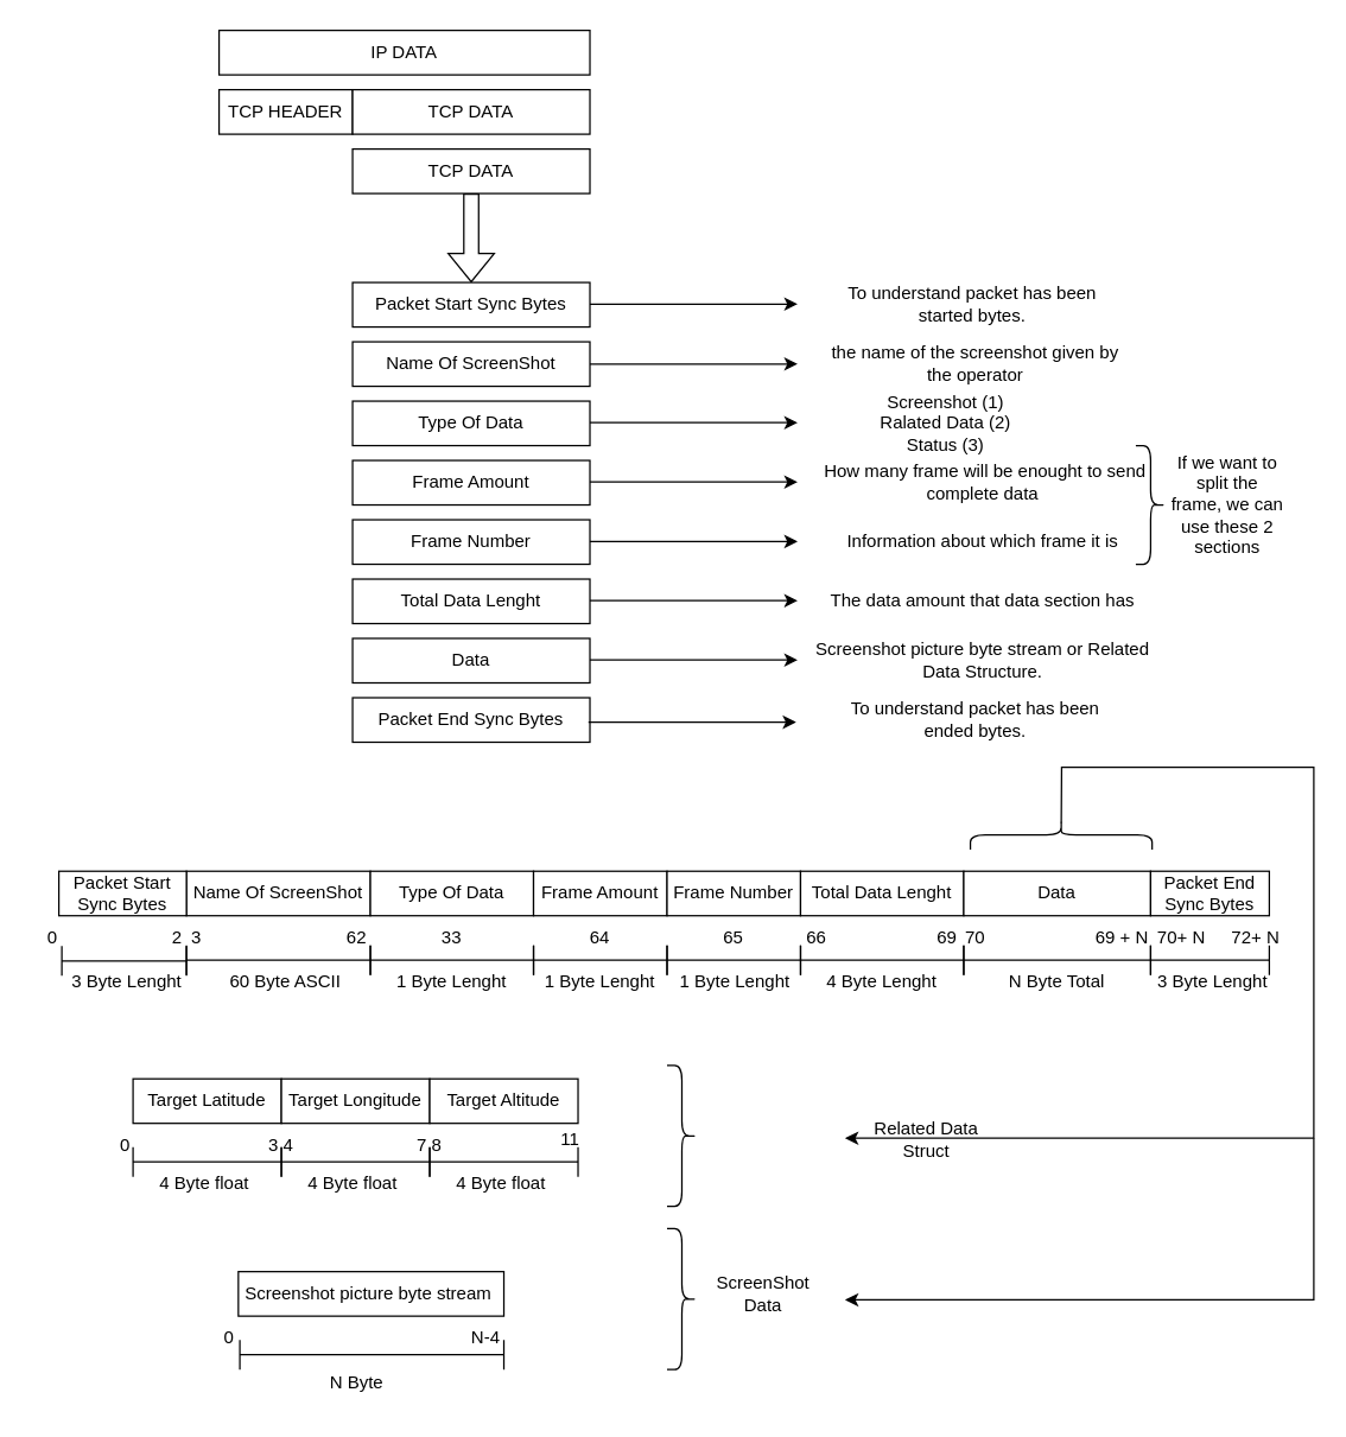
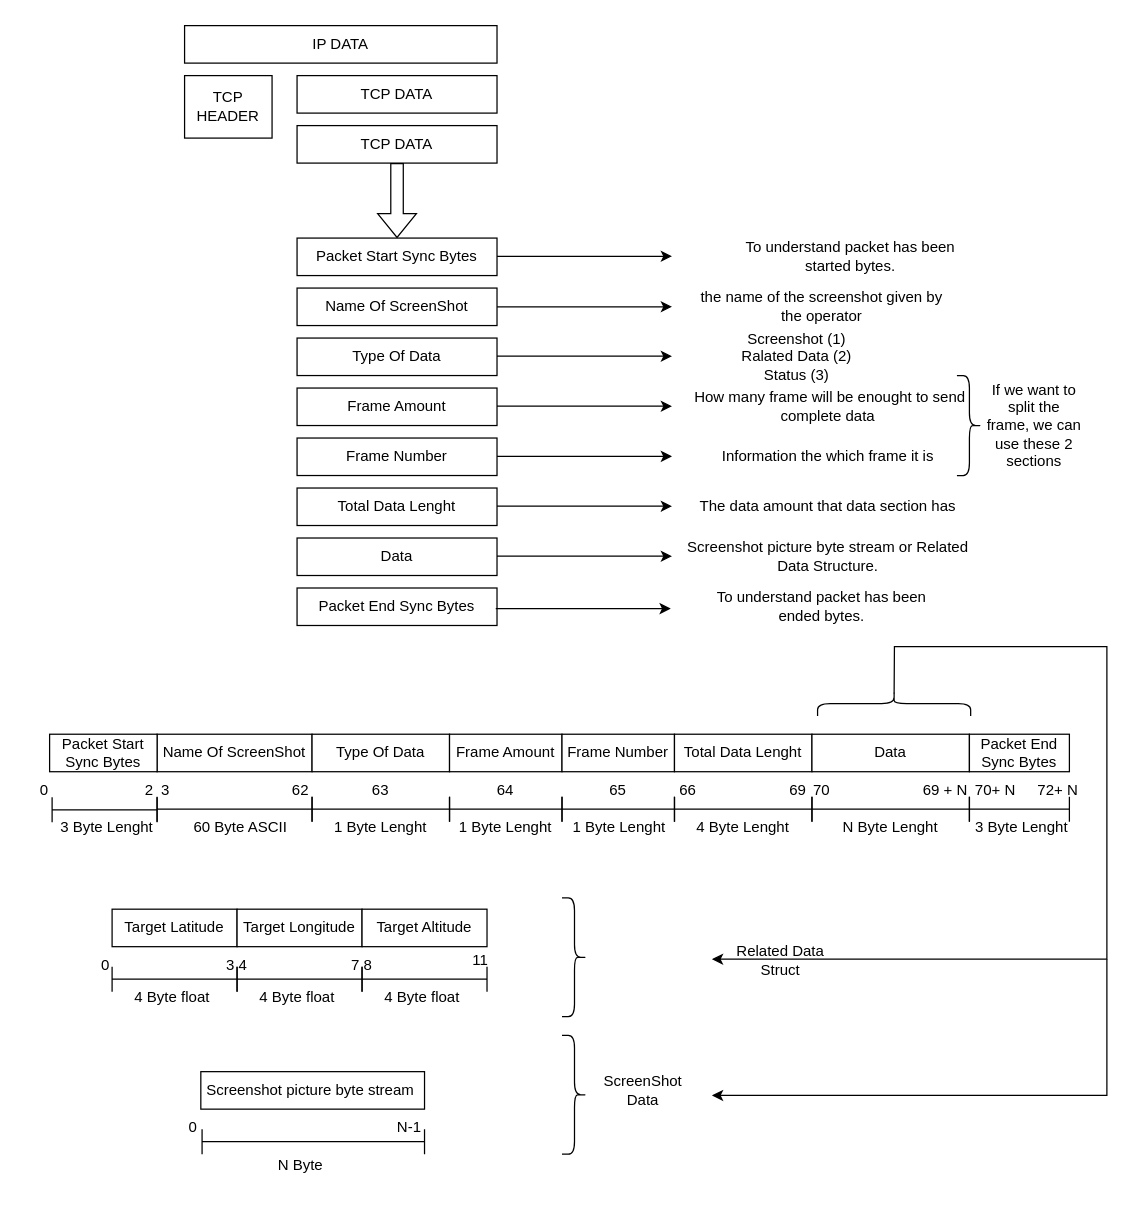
- <mxCell id="3" value="TCP HEADER" style="rounded=0;whiteSpace=wrap;html=1;" parent="1" vertex="1"><mxGeometry x="147" y="60" width="90" height="30" as="geometry" /></mxCell>
+ <mxCell id="3" value="TCP HEADER" style="rounded=0;whiteSpace=wrap;html=1;" parent="1" vertex="1"><mxGeometry x="147" y="60" width="70" height="50" as="geometry" /></mxCell>
- <mxCell id="80" value="To understand packet has been started bytes." style="text;html=1;strokeColor=none;fillColor=none;align=center;verticalAlign=middle;whiteSpace=wrap;rounded=0;" parent="1" vertex="1"><mxGeometry x="555" y="190" width="200" height="30" as="geometry" /></mxCell>
+ <mxCell id="80" value="To understand packet has been started bytes." style="text;html=1;strokeColor=none;fillColor=none;align=center;verticalAlign=middle;whiteSpace=wrap;rounded=0;" parent="1" vertex="1"><mxGeometry x="580" y="190" width="200" height="30" as="geometry" /></mxCell>
- <mxCell id="20" value="Information about which frame it is" style="text;html=1;strokeColor=none;fillColor=none;align=center;verticalAlign=middle;whiteSpace=wrap;rounded=0;" parent="1" vertex="1"><mxGeometry x="547" y="350" width="230" height="30" as="geometry" /></mxCell>
+ <mxCell id="20" value="Information the which frame it is" style="text;html=1;strokeColor=none;fillColor=none;align=center;verticalAlign=middle;whiteSpace=wrap;rounded=0;" parent="1" vertex="1"><mxGeometry x="547" y="350" width="230" height="30" as="geometry" /></mxCell>
- <mxCell id="40" value="33" style="text;html=1;strokeColor=none;fillColor=none;align=center;verticalAlign=middle;whiteSpace=wrap;rounded=0;" parent="1" vertex="1"><mxGeometry x="289" y="617" width="30" height="30" as="geometry" /></mxCell>
+ <mxCell id="40" value="63" style="text;html=1;strokeColor=none;fillColor=none;align=center;verticalAlign=middle;whiteSpace=wrap;rounded=0;" parent="1" vertex="1"><mxGeometry x="289" y="617" width="30" height="30" as="geometry" /></mxCell>
- <mxCell id="47" value="N Byte Total" style="text;html=1;strokeColor=none;fillColor=none;align=center;verticalAlign=middle;whiteSpace=wrap;rounded=0;" parent="1" vertex="1"><mxGeometry x="672" y="647" width="80" height="30" as="geometry" /></mxCell>
+ <mxCell id="47" value="N Byte Lenght" style="text;html=1;strokeColor=none;fillColor=none;align=center;verticalAlign=middle;whiteSpace=wrap;rounded=0;" parent="1" vertex="1"><mxGeometry x="672" y="647" width="80" height="30" as="geometry" /></mxCell>
- <mxCell id="74" value="N-4" style="text;html=1;strokeColor=none;fillColor=none;align=center;verticalAlign=middle;whiteSpace=wrap;rounded=0;" parent="1" vertex="1"><mxGeometry x="312" y="887" width="30" height="30" as="geometry" /></mxCell>
+ <mxCell id="74" value="N-1" style="text;html=1;strokeColor=none;fillColor=none;align=center;verticalAlign=middle;whiteSpace=wrap;rounded=0;" parent="1" vertex="1"><mxGeometry x="312" y="887" width="30" height="30" as="geometry" /></mxCell>
